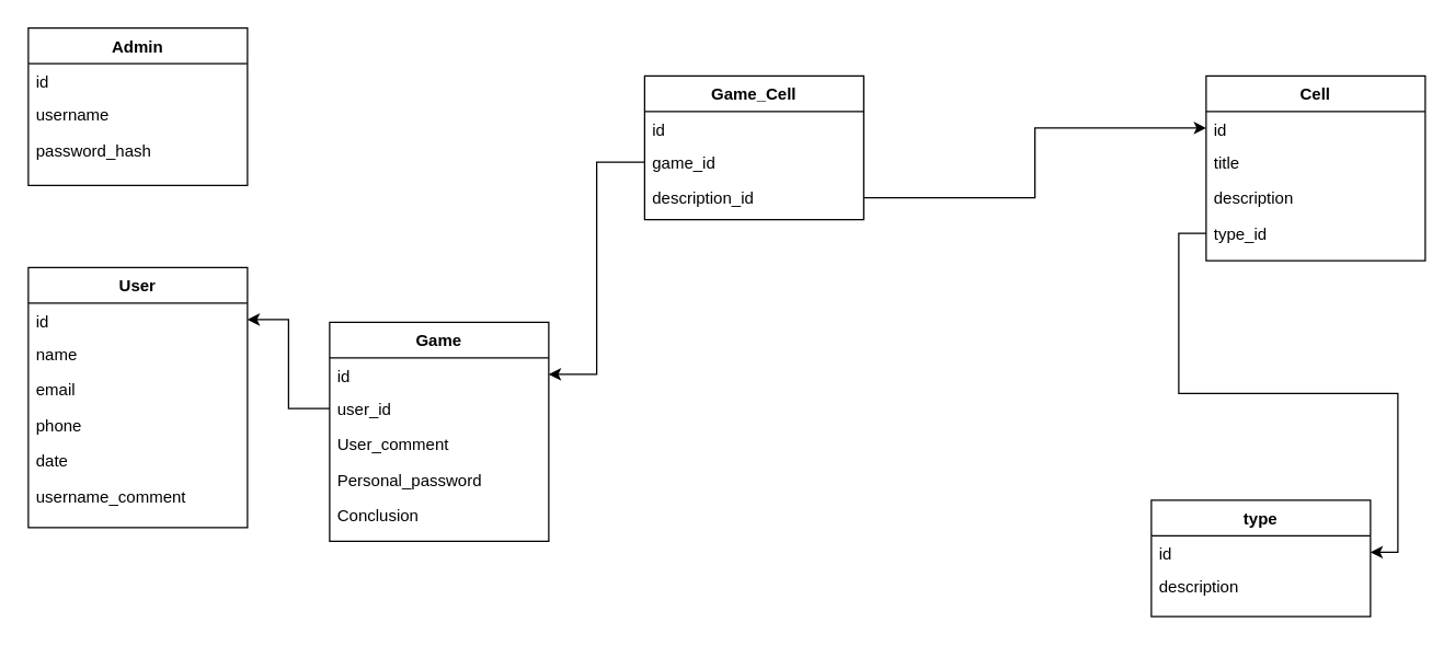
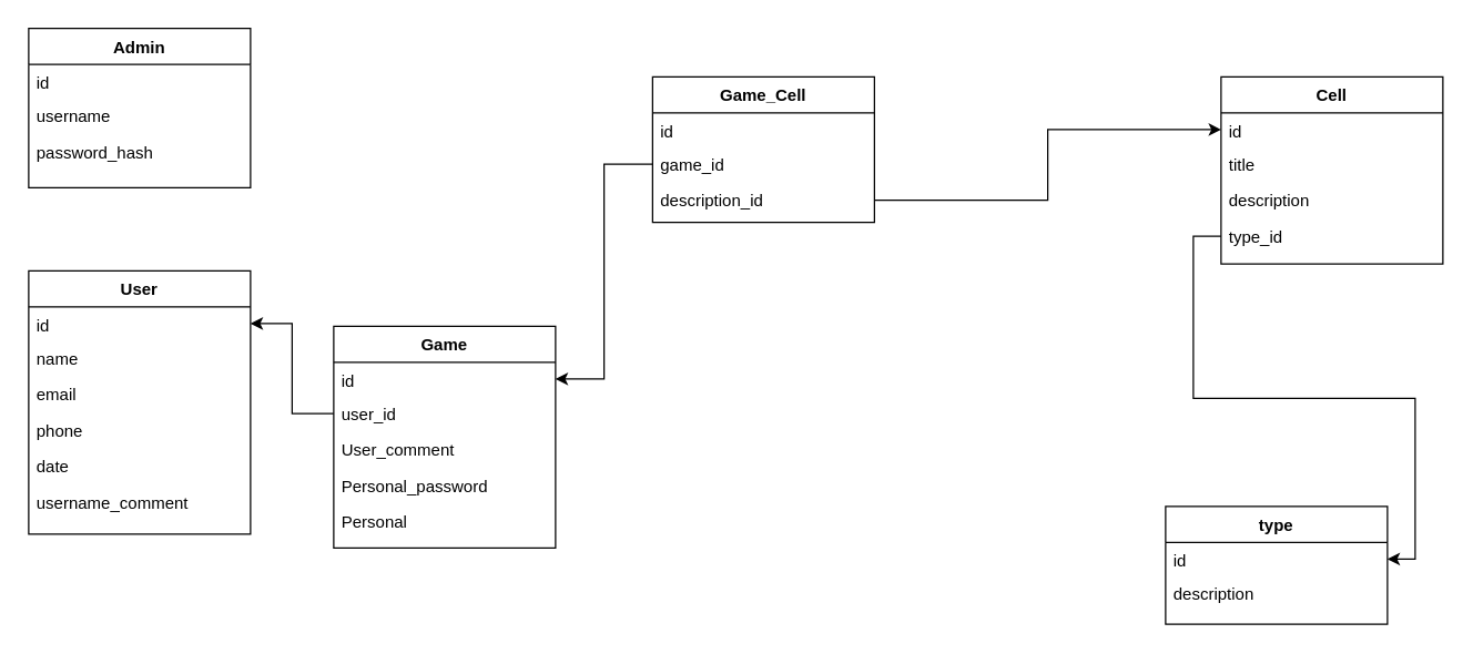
- <mxCell id="31" value="Conclusion" style="text;align=left;verticalAlign=top;spacingLeft=4;spacingRight=4;overflow=hidden;rotatable=0;points=[[0,0.5],[1,0.5]];portConstraint=eastwest;" parent="26" vertex="1"><mxGeometry y="128" width="160" height="26" as="geometry" /></mxCell>
+ <mxCell id="31" value="Personal" style="text;align=left;verticalAlign=top;spacingLeft=4;spacingRight=4;overflow=hidden;rotatable=0;points=[[0,0.5],[1,0.5]];portConstraint=eastwest;" parent="26" vertex="1"><mxGeometry y="128" width="160" height="26" as="geometry" /></mxCell>
